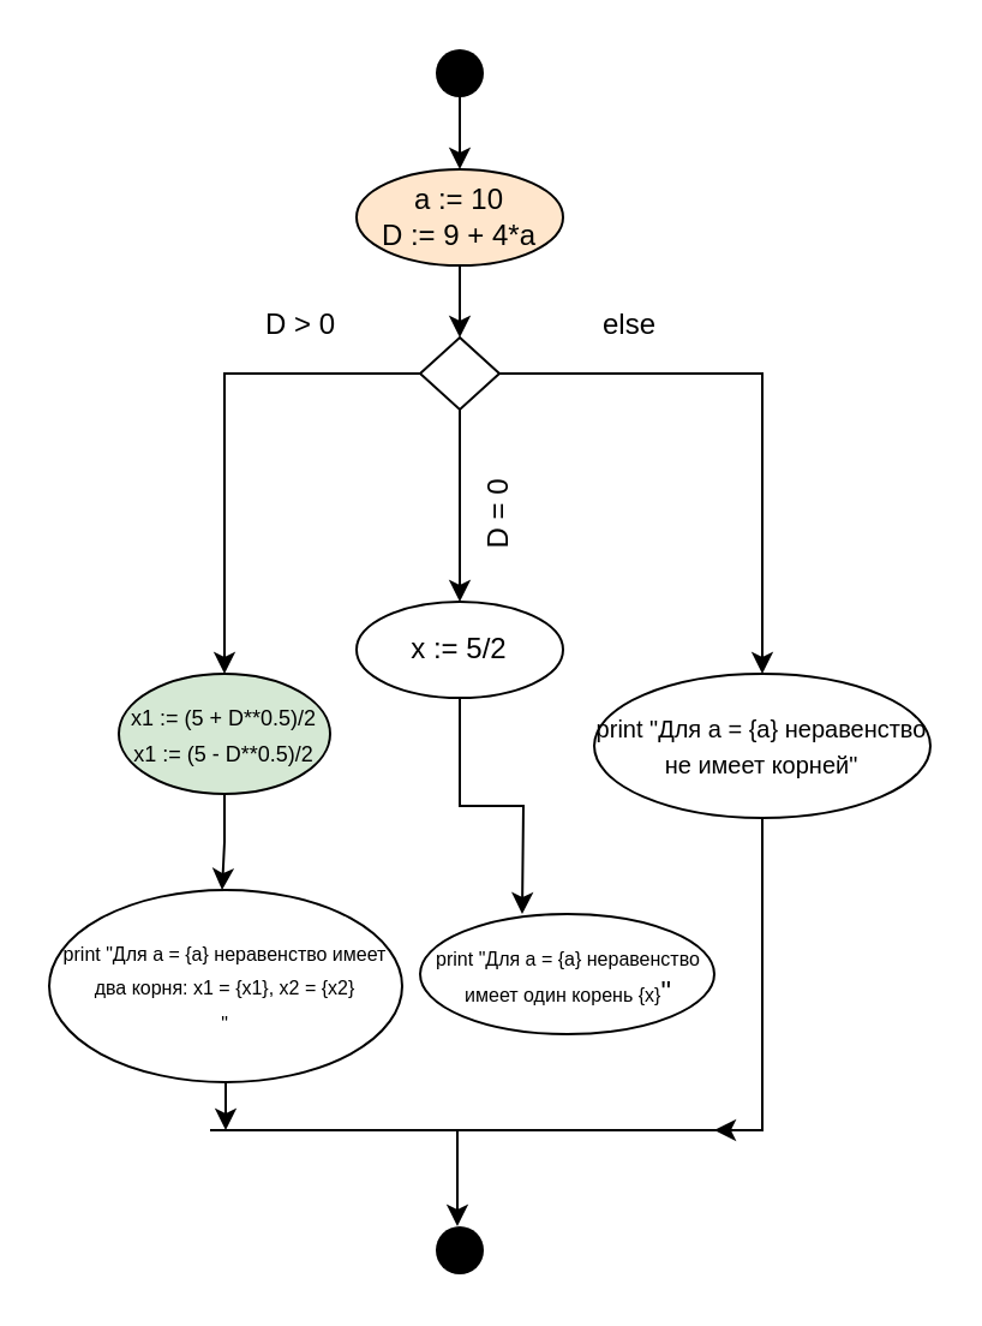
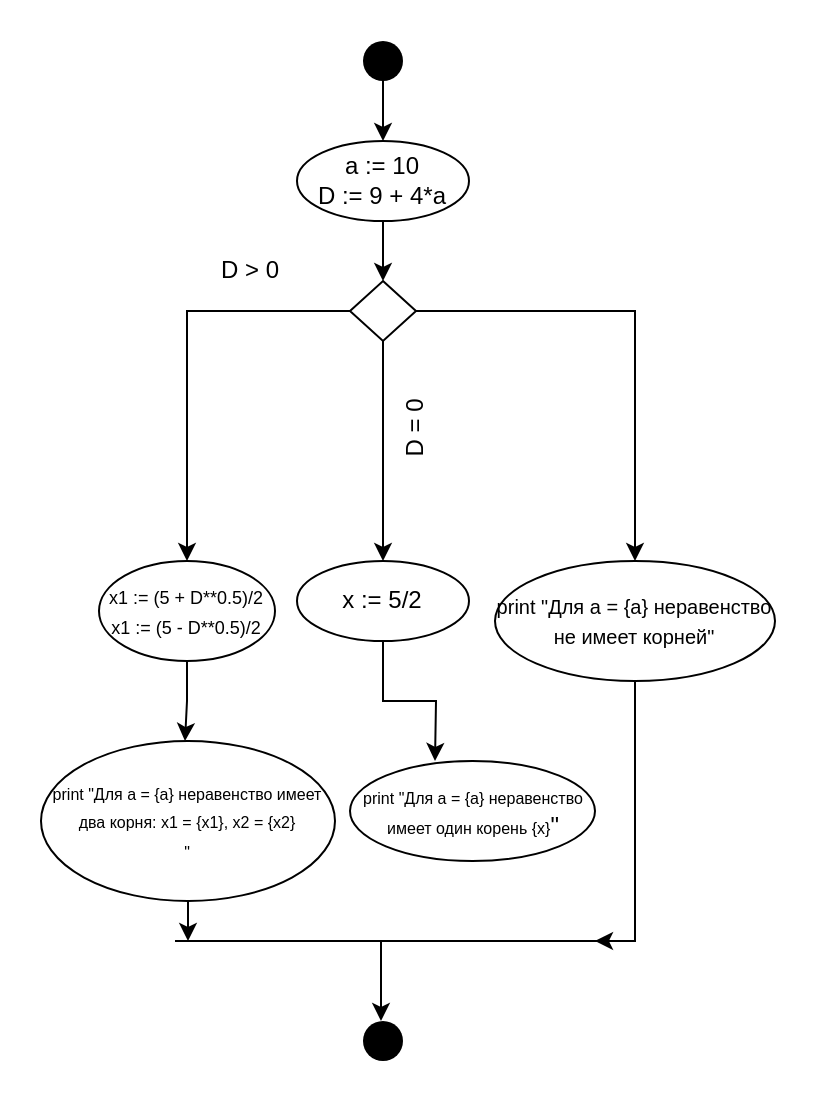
- <mxCell id="5" value="a := 10&lt;br&gt;D := 9 + 4*a" style="ellipse;whiteSpace=wrap;html=1;strokeWidth=1;fillColor=#ffe6cc;" vertex="1" parent="1"><mxGeometry x="148" y="70" width="86" height="40" as="geometry" /></mxCell>
+ <mxCell id="5" value="a := 10&lt;br&gt;D := 9 + 4*a" style="ellipse;whiteSpace=wrap;html=1;strokeWidth=1;" vertex="1" parent="1"><mxGeometry x="148" y="70" width="86" height="40" as="geometry" /></mxCell>
- <mxCell id="20" value="else" style="text;html=1;strokeColor=none;fillColor=none;align=center;verticalAlign=middle;whiteSpace=wrap;rounded=0;" vertex="1" parent="1"><mxGeometry x="227" y="120" width="70" height="30" as="geometry" /></mxCell>
- <mxCell id="13" value="x := 5/2" style="ellipse;whiteSpace=wrap;html=1;strokeWidth=1;" vertex="1" parent="1"><mxGeometry x="148" y="250" width="86" height="40" as="geometry" /></mxCell>
+ <mxCell id="13" value="x := 5/2" style="ellipse;whiteSpace=wrap;html=1;strokeWidth=1;" vertex="1" parent="1"><mxGeometry x="148" y="280" width="86" height="40" as="geometry" /></mxCell>
- <mxCell id="11" value="&lt;font style=&quot;font-size: 9px;&quot;&gt;x1 := (5 + D**0.5)/2&lt;br&gt;x1 := (5 - D**0.5)/2&lt;br&gt;&lt;/font&gt;" style="ellipse;whiteSpace=wrap;html=1;strokeWidth=1;fillColor=#d5e8d4;" vertex="1" parent="1"><mxGeometry x="49" y="280" width="88" height="50" as="geometry" /></mxCell>
+ <mxCell id="11" value="&lt;font style=&quot;font-size: 9px;&quot;&gt;x1 := (5 + D**0.5)/2&lt;br&gt;x1 := (5 - D**0.5)/2&lt;br&gt;&lt;/font&gt;" style="ellipse;whiteSpace=wrap;html=1;strokeWidth=1;" vertex="1" parent="1"><mxGeometry x="49" y="280" width="88" height="50" as="geometry" /></mxCell>
